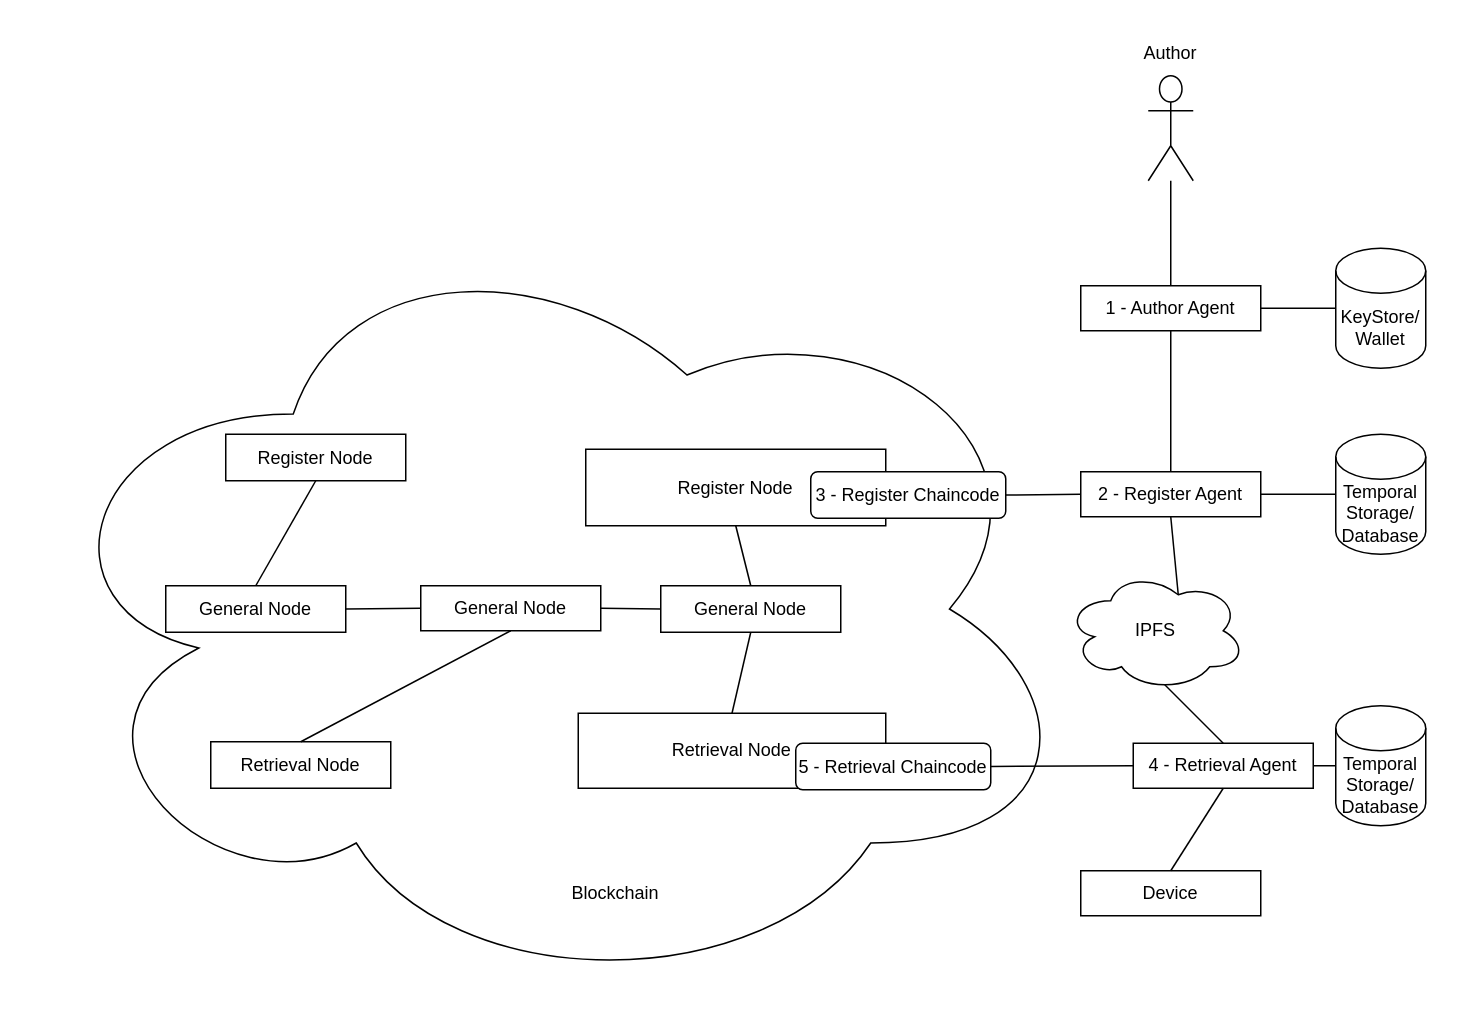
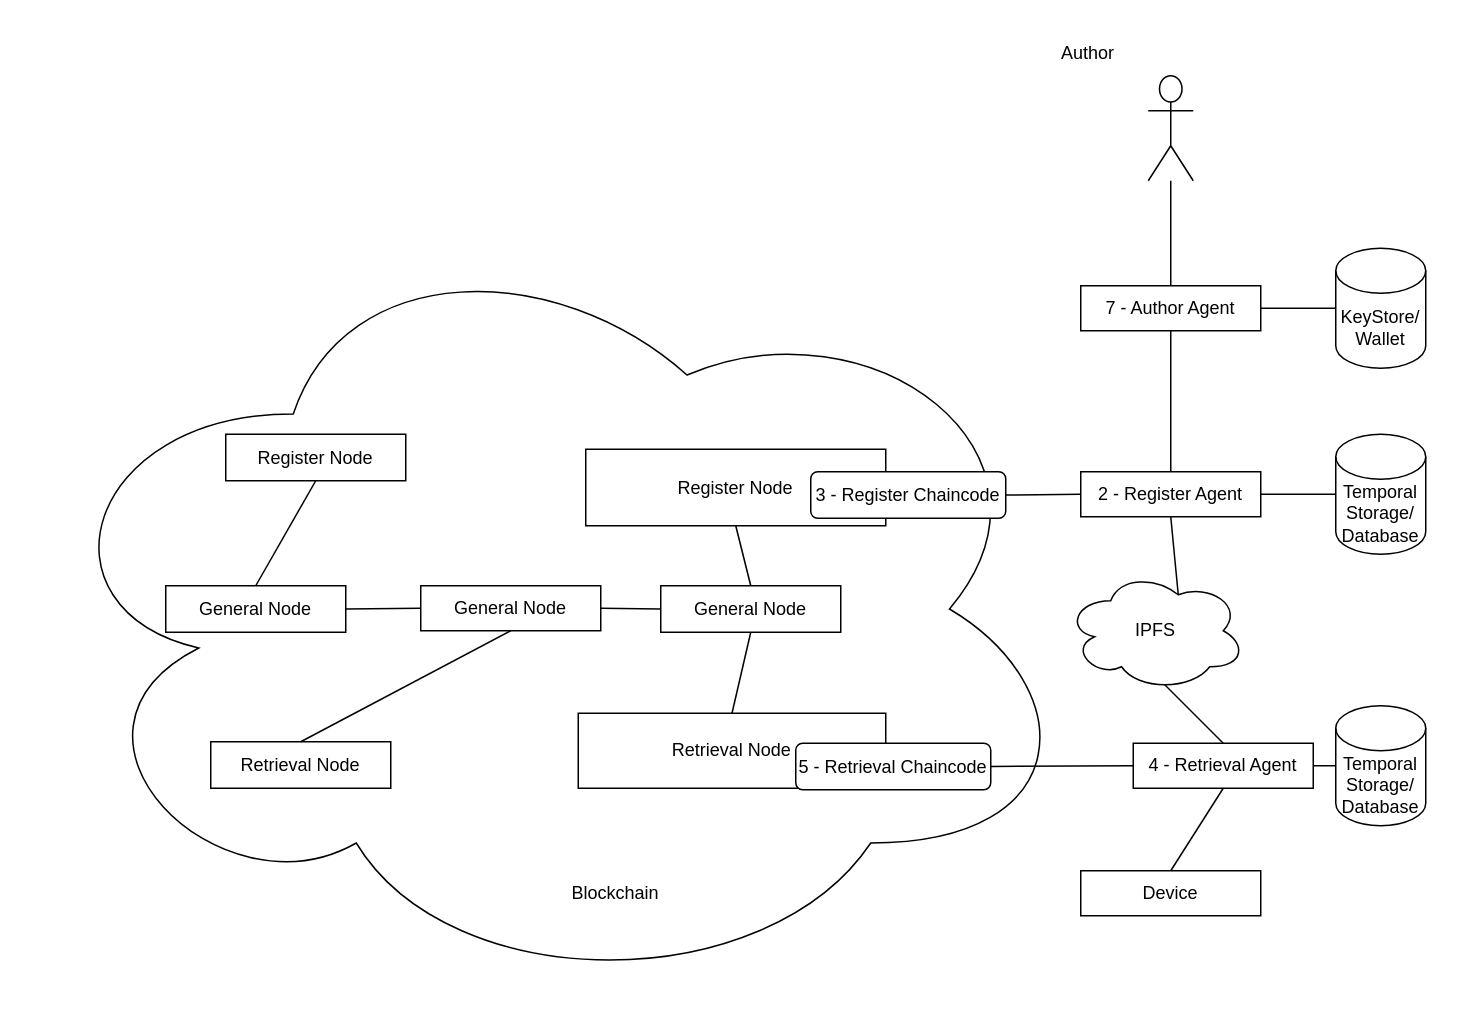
- <mxCell id="10" value="Author" style="text;html=1;strokeColor=none;fillColor=none;align=center;verticalAlign=middle;whiteSpace=wrap;rounded=0;" vertex="1" parent="1"><mxGeometry x="750" y="20" width="60" height="30" as="geometry" /></mxCell>
+ <mxCell id="10" value="Author" style="text;html=1;strokeColor=none;fillColor=none;align=center;verticalAlign=middle;whiteSpace=wrap;rounded=0;" vertex="1" parent="1"><mxGeometry x="695" y="20" width="60" height="30" as="geometry" /></mxCell>
- <mxCell id="5" value="1 - Author Agent" style="rounded=0;whiteSpace=wrap;html=1;" vertex="1" parent="1"><mxGeometry x="720" y="190" width="120" height="30" as="geometry" /></mxCell>
+ <mxCell id="5" value="7 - Author Agent" style="rounded=0;whiteSpace=wrap;html=1;" vertex="1" parent="1"><mxGeometry x="720" y="190" width="120" height="30" as="geometry" /></mxCell>
